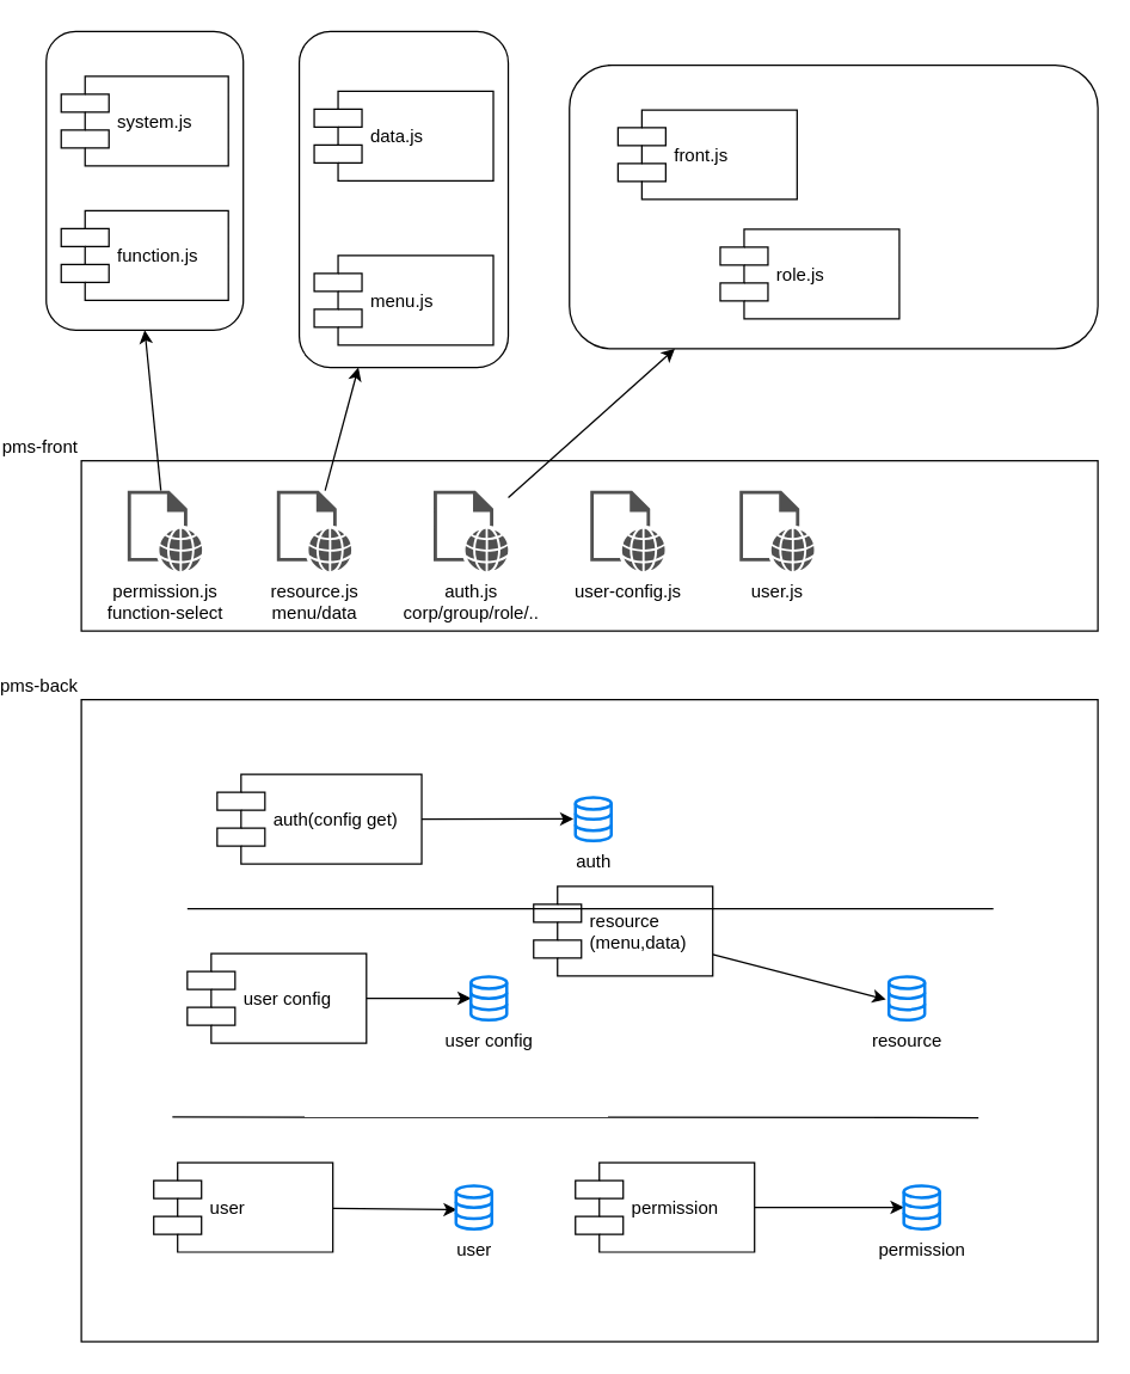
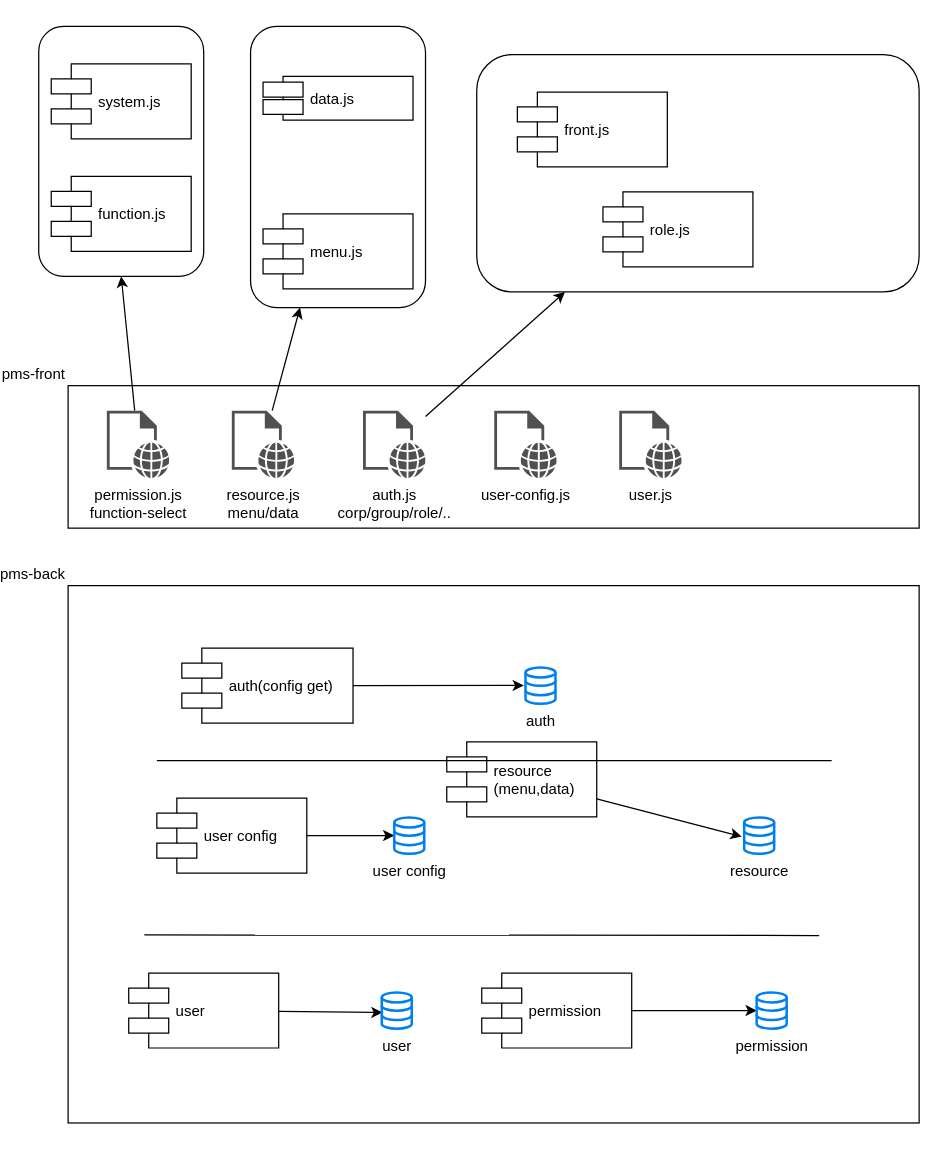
- <mxCell id="36" value="data.js" style="shape=component;align=left;spacingLeft=36;" vertex="1" parent="33"><mxGeometry x="10" y="40" width="120" height="60" as="geometry" /></mxCell>
+ <mxCell id="36" value="data.js" style="shape=component;align=left;spacingLeft=36;" vertex="1" parent="33"><mxGeometry x="10" y="40" width="120" height="35" as="geometry" /></mxCell>
- <mxCell id="15" value="auth" style="html=1;verticalLabelPosition=bottom;align=center;labelBackgroundColor=#ffffff;verticalAlign=top;strokeWidth=2;strokeColor=#0080F0;fillColor=#ffffff;shadow=0;dashed=0;shape=mxgraph.ios7.icons.data;" parent="1" vertex="1"><mxGeometry x="375" y="533.5" width="24" height="29.1" as="geometry" /></mxCell>
+ <mxCell id="15" value="auth" style="html=1;verticalLabelPosition=bottom;align=center;labelBackgroundColor=#ffffff;verticalAlign=top;strokeWidth=2;strokeColor=#0080F0;fillColor=#ffffff;shadow=0;dashed=0;shape=mxgraph.ios7.icons.data;" parent="1" vertex="1"><mxGeometry x="410" y="533.5" width="24" height="29.1" as="geometry" /></mxCell>
